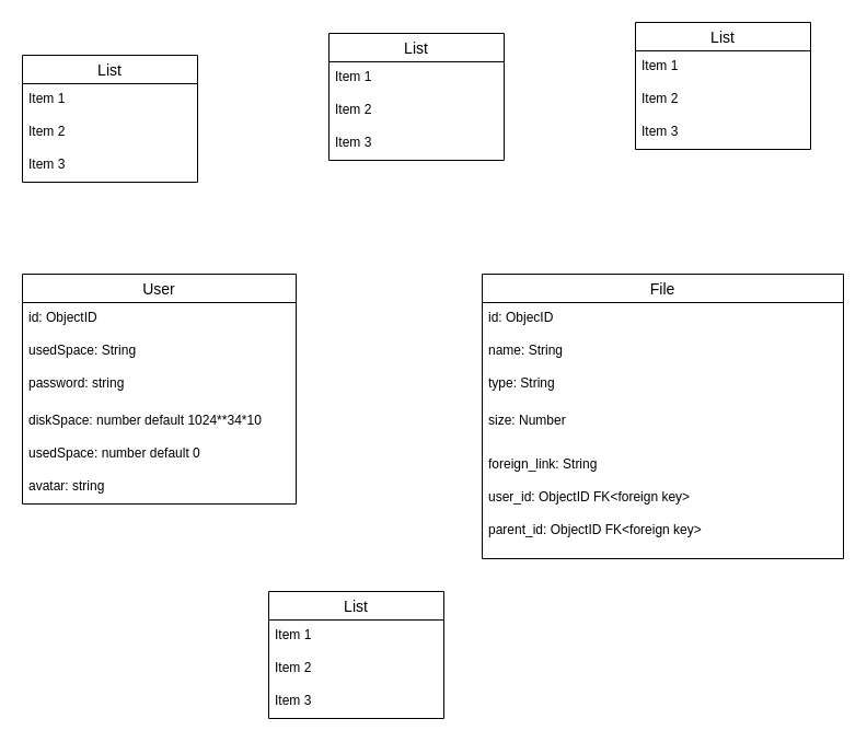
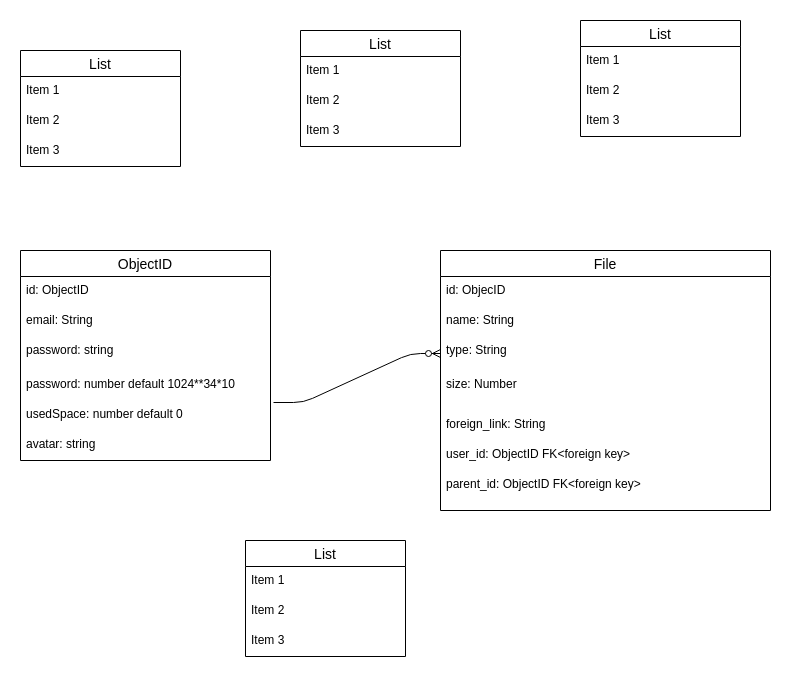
- <mxCell id="2" value="User" style="swimlane;fontStyle=0;childLayout=stackLayout;horizontal=1;startSize=26;horizontalStack=0;resizeParent=1;resizeParentMax=0;resizeLast=0;collapsible=1;marginBottom=0;align=center;fontSize=14;strokeColor=#000000;" vertex="1" parent="1"><mxGeometry x="20" y="250" width="250" height="210" as="geometry" /></mxCell>
+ <mxCell id="2" value="ObjectID" style="swimlane;fontStyle=0;childLayout=stackLayout;horizontal=1;startSize=26;horizontalStack=0;resizeParent=1;resizeParentMax=0;resizeLast=0;collapsible=1;marginBottom=0;align=center;fontSize=14;strokeColor=#000000;" vertex="1" parent="1"><mxGeometry x="20" y="250" width="250" height="210" as="geometry" /></mxCell>
- <mxCell id="4" value="usedSpace: String" style="text;strokeColor=none;fillColor=none;spacingLeft=4;spacingRight=4;overflow=hidden;rotatable=0;points=[[0,0.5],[1,0.5]];portConstraint=eastwest;fontSize=12;" vertex="1" parent="2"><mxGeometry y="56" width="250" height="30" as="geometry" /></mxCell>
+ <mxCell id="4" value="email: String" style="text;strokeColor=none;fillColor=none;spacingLeft=4;spacingRight=4;overflow=hidden;rotatable=0;points=[[0,0.5],[1,0.5]];portConstraint=eastwest;fontSize=12;" vertex="1" parent="2"><mxGeometry y="56" width="250" height="30" as="geometry" /></mxCell>
+ <mxCell id="17" value="" style="edgeStyle=entityRelationEdgeStyle;fontSize=12;html=1;endArrow=ERzeroToMany;endFill=1;entryX=0;entryY=0.5;entryDx=0;entryDy=0;exitX=1.012;exitY=0.067;exitDx=0;exitDy=0;exitPerimeter=0;" edge="1" parent="1" source="7" target="12"><mxGeometry width="100" height="100" relative="1" as="geometry"><mxPoint x="290" y="405" as="sourcePoint" /><mxPoint x="390" y="305" as="targetPoint" /></mxGeometry></mxCell>
- <mxCell id="6" value="diskSpace: number default 1024**34*10&#10;" style="text;strokeColor=none;fillColor=none;spacingLeft=4;spacingRight=4;overflow=hidden;rotatable=0;points=[[0,0.5],[1,0.5]];portConstraint=eastwest;fontSize=12;" vertex="1" parent="2"><mxGeometry y="120" width="250" height="30" as="geometry" /></mxCell>
+ <mxCell id="6" value="password: number default 1024**34*10&#10;" style="text;strokeColor=none;fillColor=none;spacingLeft=4;spacingRight=4;overflow=hidden;rotatable=0;points=[[0,0.5],[1,0.5]];portConstraint=eastwest;fontSize=12;" vertex="1" parent="2"><mxGeometry y="120" width="250" height="30" as="geometry" /></mxCell>
